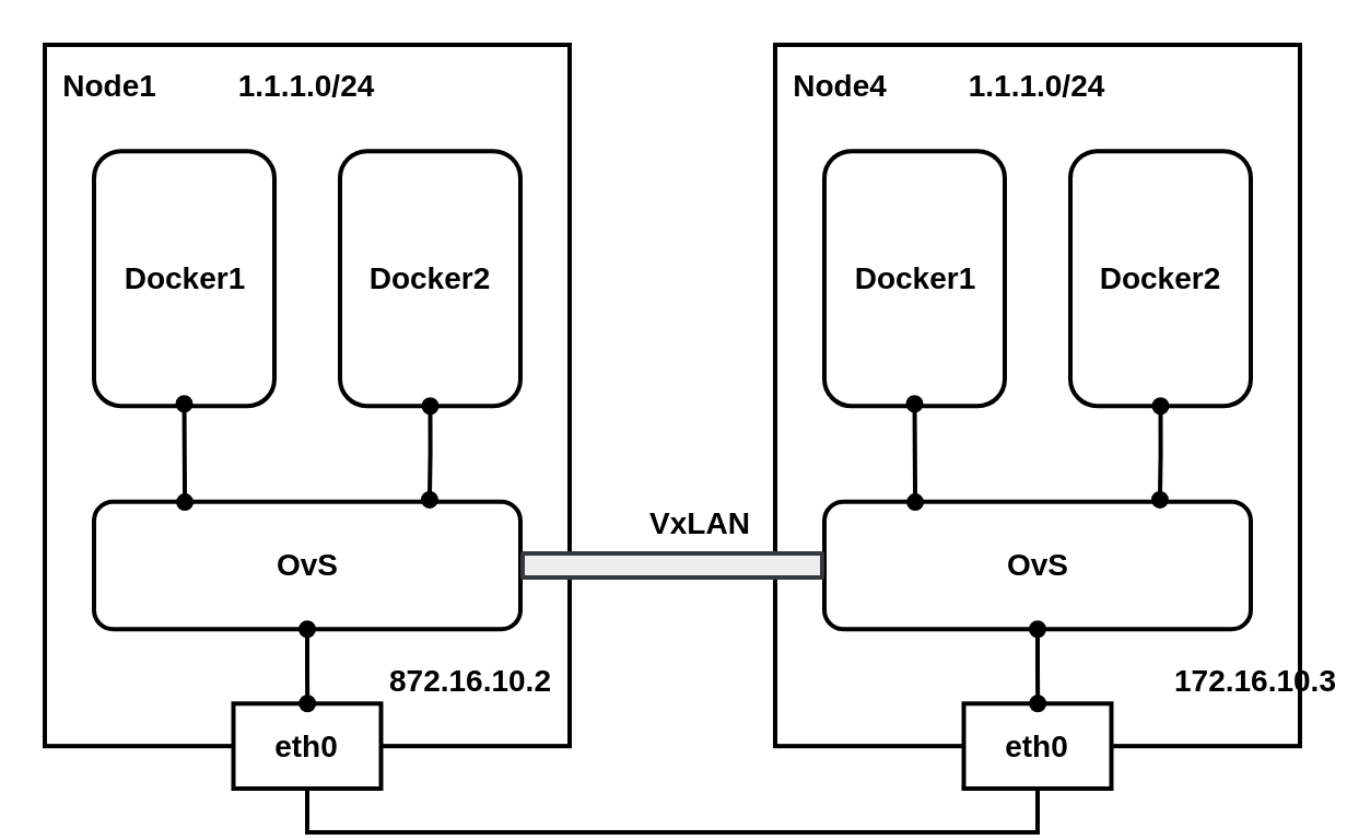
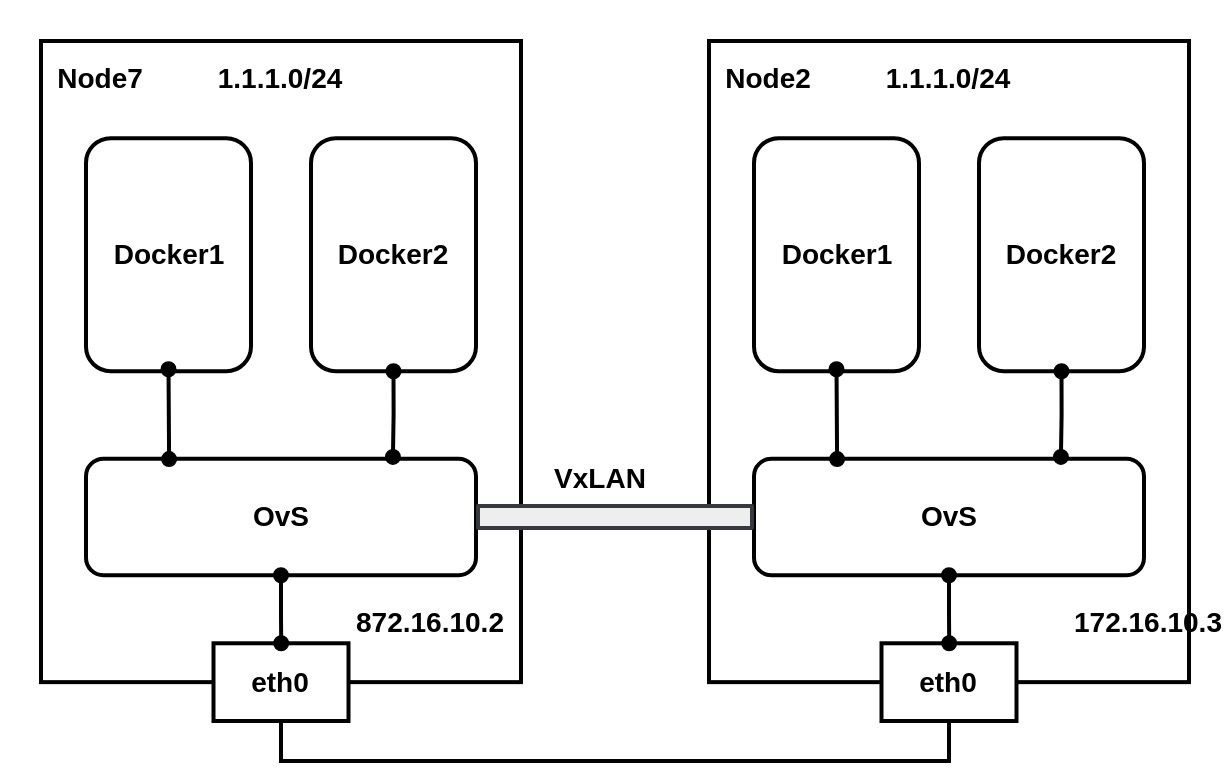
- <mxCell id="6" value="&lt;font style=&quot;font-size: 14px&quot;&gt;&lt;b&gt;Node1&lt;/b&gt;&lt;/font&gt;" style="text;html=1;strokeColor=none;fillColor=none;align=center;verticalAlign=middle;whiteSpace=wrap;rounded=0;strokeWidth=2;" parent="1" vertex="1"><mxGeometry x="35" y="29.714" width="30" height="19.429" as="geometry" /></mxCell>
+ <mxCell id="6" value="&lt;font style=&quot;font-size: 14px&quot;&gt;&lt;b&gt;Node7&lt;/b&gt;&lt;/font&gt;" style="text;html=1;strokeColor=none;fillColor=none;align=center;verticalAlign=middle;whiteSpace=wrap;rounded=0;strokeWidth=2;" parent="1" vertex="1"><mxGeometry x="35" y="29.714" width="30" height="19.429" as="geometry" /></mxCell>
- <mxCell id="18" value="&lt;font style=&quot;font-size: 14px&quot;&gt;&lt;b&gt;Node4&lt;/b&gt;&lt;/font&gt;" style="text;html=1;strokeColor=none;fillColor=none;align=center;verticalAlign=middle;whiteSpace=wrap;rounded=0;strokeWidth=2;" parent="1" vertex="1"><mxGeometry x="369" y="29.714" width="30" height="19.429" as="geometry" /></mxCell>
+ <mxCell id="18" value="&lt;font style=&quot;font-size: 14px&quot;&gt;&lt;b&gt;Node2&lt;/b&gt;&lt;/font&gt;" style="text;html=1;strokeColor=none;fillColor=none;align=center;verticalAlign=middle;whiteSpace=wrap;rounded=0;strokeWidth=2;" parent="1" vertex="1"><mxGeometry x="369" y="29.714" width="30" height="19.429" as="geometry" /></mxCell>
- <mxCell id="26" value="&lt;font style=&quot;font-size: 14px&quot;&gt;&lt;b&gt;VxLAN&lt;/b&gt;&lt;/font&gt;" style="text;html=1;strokeColor=none;fillColor=none;align=center;verticalAlign=middle;whiteSpace=wrap;rounded=0;" parent="1" vertex="1"><mxGeometry x="300" y="229" width="40" height="20" as="geometry" /></mxCell>
+ <mxCell id="26" value="&lt;font style=&quot;font-size: 14px&quot;&gt;&lt;b&gt;VxLAN&lt;/b&gt;&lt;/font&gt;" style="text;html=1;strokeColor=none;fillColor=none;align=center;verticalAlign=middle;whiteSpace=wrap;rounded=0;" parent="1" vertex="1"><mxGeometry x="280" y="229" width="40" height="20" as="geometry" /></mxCell>
